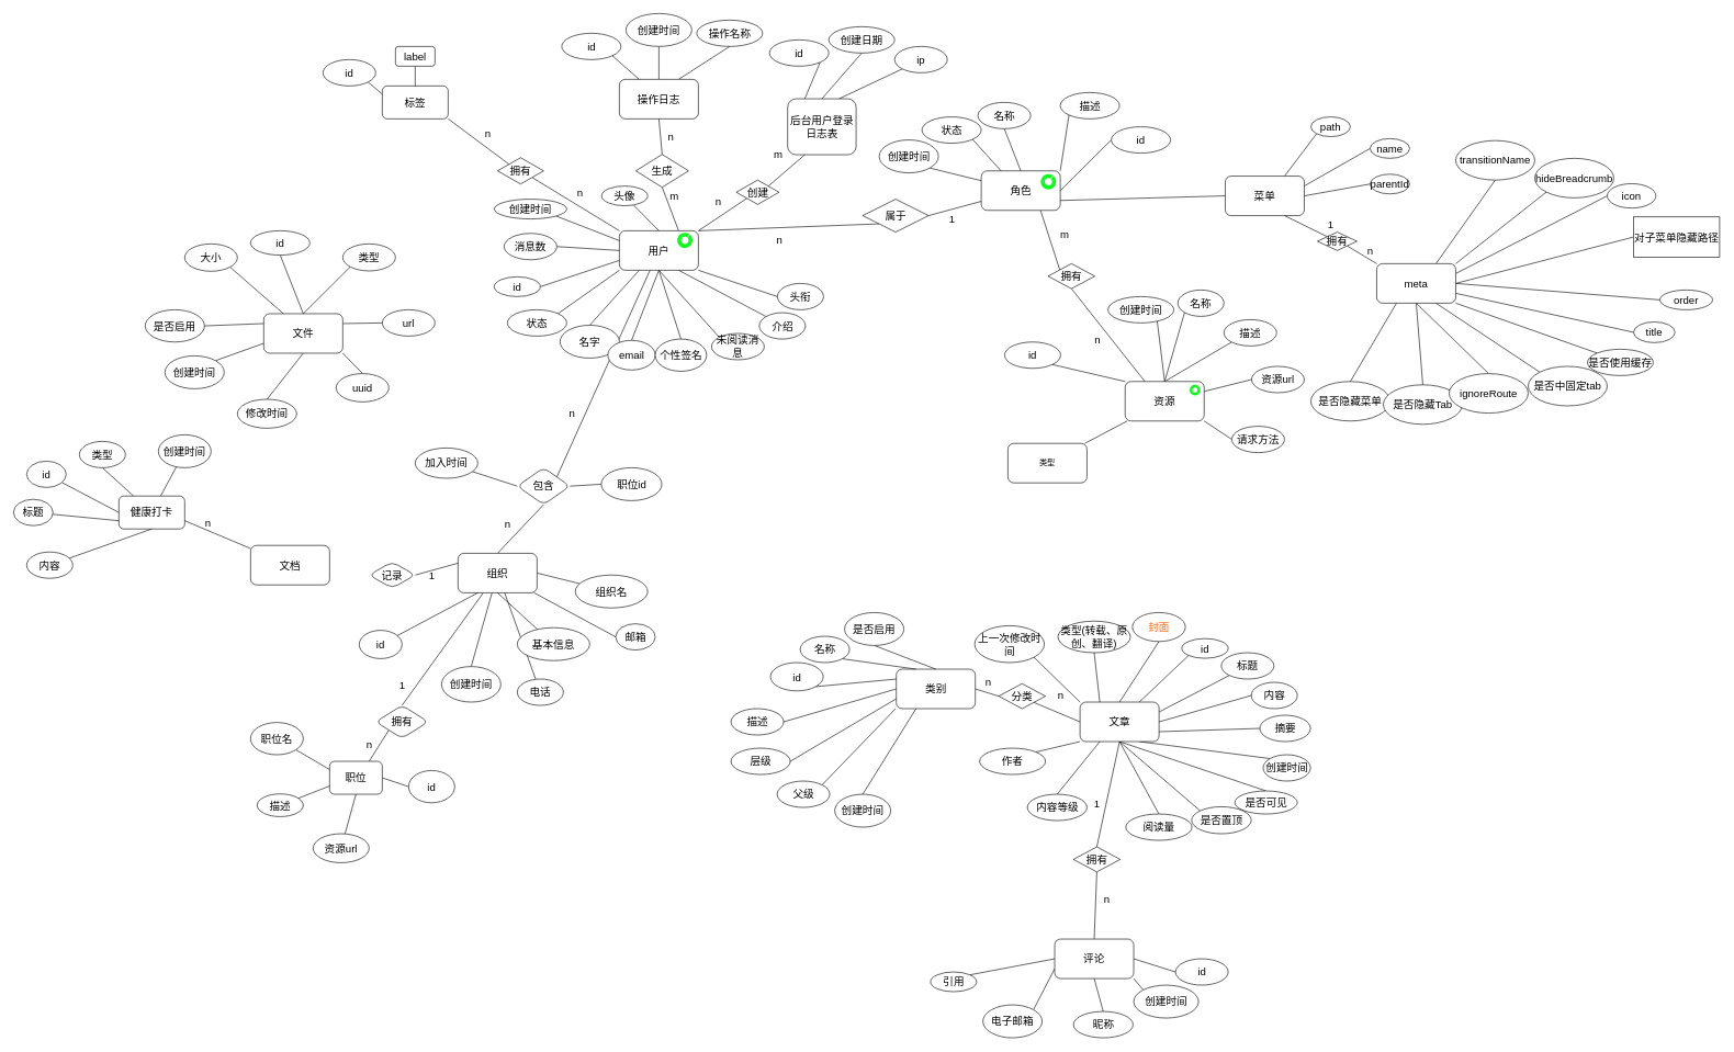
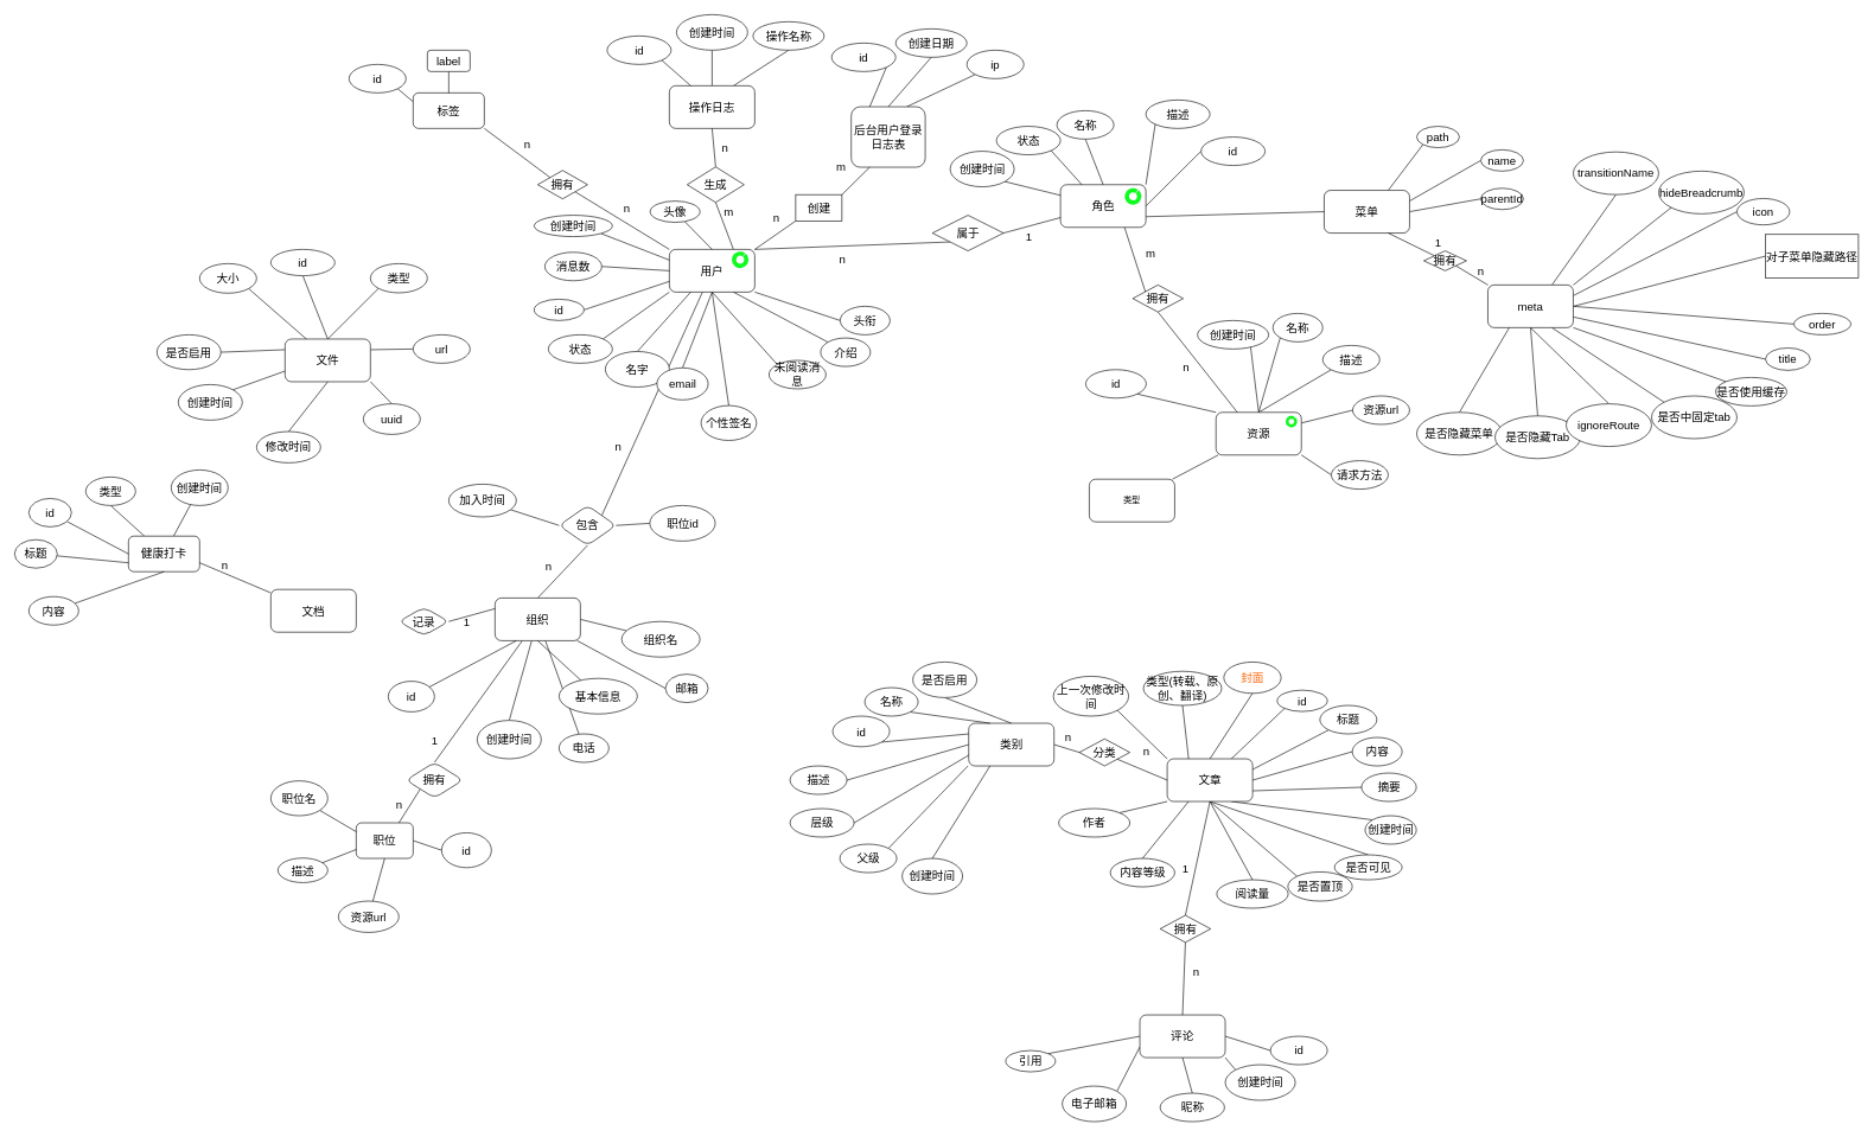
- <mxCell id="72" value="创建" style="rhombus;whiteSpace=wrap;html=1;fontFamily=Helvetica;fontSize=16;fontColor=default;strokeColor=default;strokeWidth=1;fillColor=default;" parent="1" vertex="1"><mxGeometry x="1117.5" y="273" width="65" height="37" as="geometry" /></mxCell>
+ <mxCell id="72" value="创建" style="whiteSpace=wrap;html=1;fontFamily=Helvetica;fontSize=16;fontColor=default;strokeColor=default;strokeWidth=1;fillColor=default;rounded=0;" parent="1" vertex="1"><mxGeometry x="1117.5" y="273" width="65" height="37" as="geometry" /></mxCell>
- <mxCell id="162" value="个性签名" style="ellipse;whiteSpace=wrap;html=1;fontSize=16;" parent="1" vertex="1"><mxGeometry x="994.5" y="514.5" width="78" height="49" as="geometry" /></mxCell>
+ <mxCell id="162" value="个性签名" style="ellipse;whiteSpace=wrap;html=1;fontSize=16;" parent="1" vertex="1"><mxGeometry x="984.5" y="569.5" width="78" height="49" as="geometry" /></mxCell>
